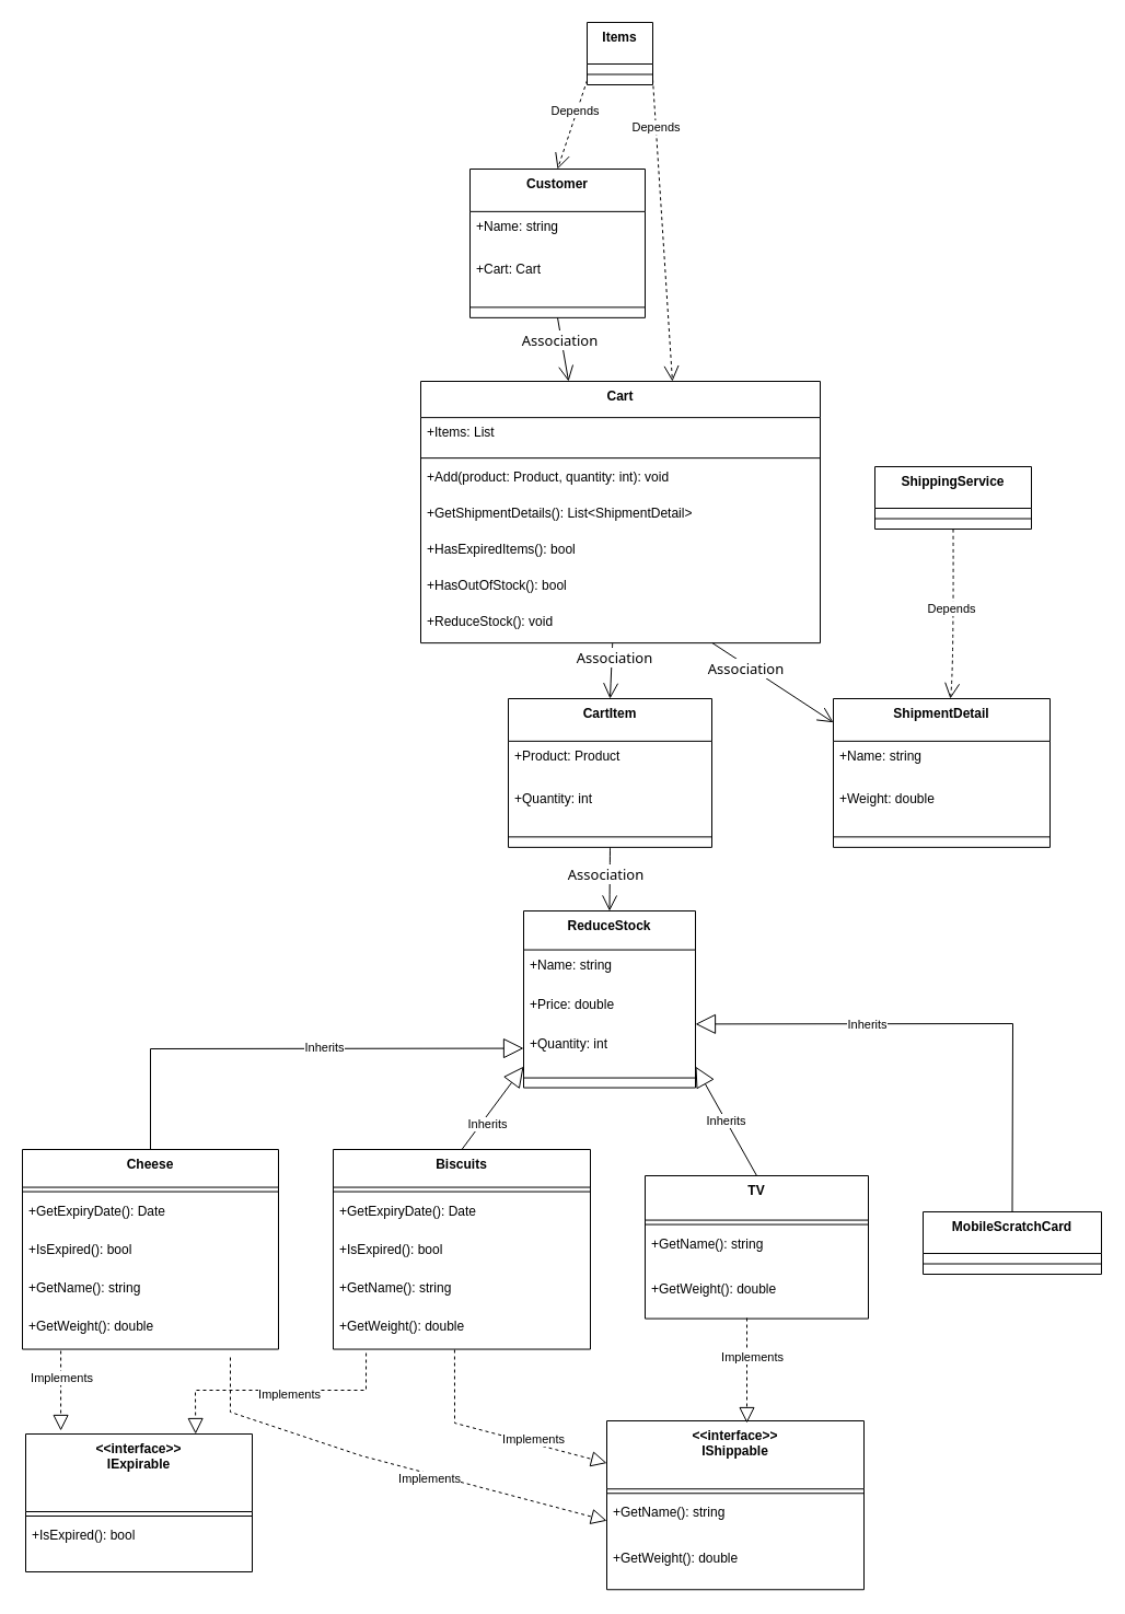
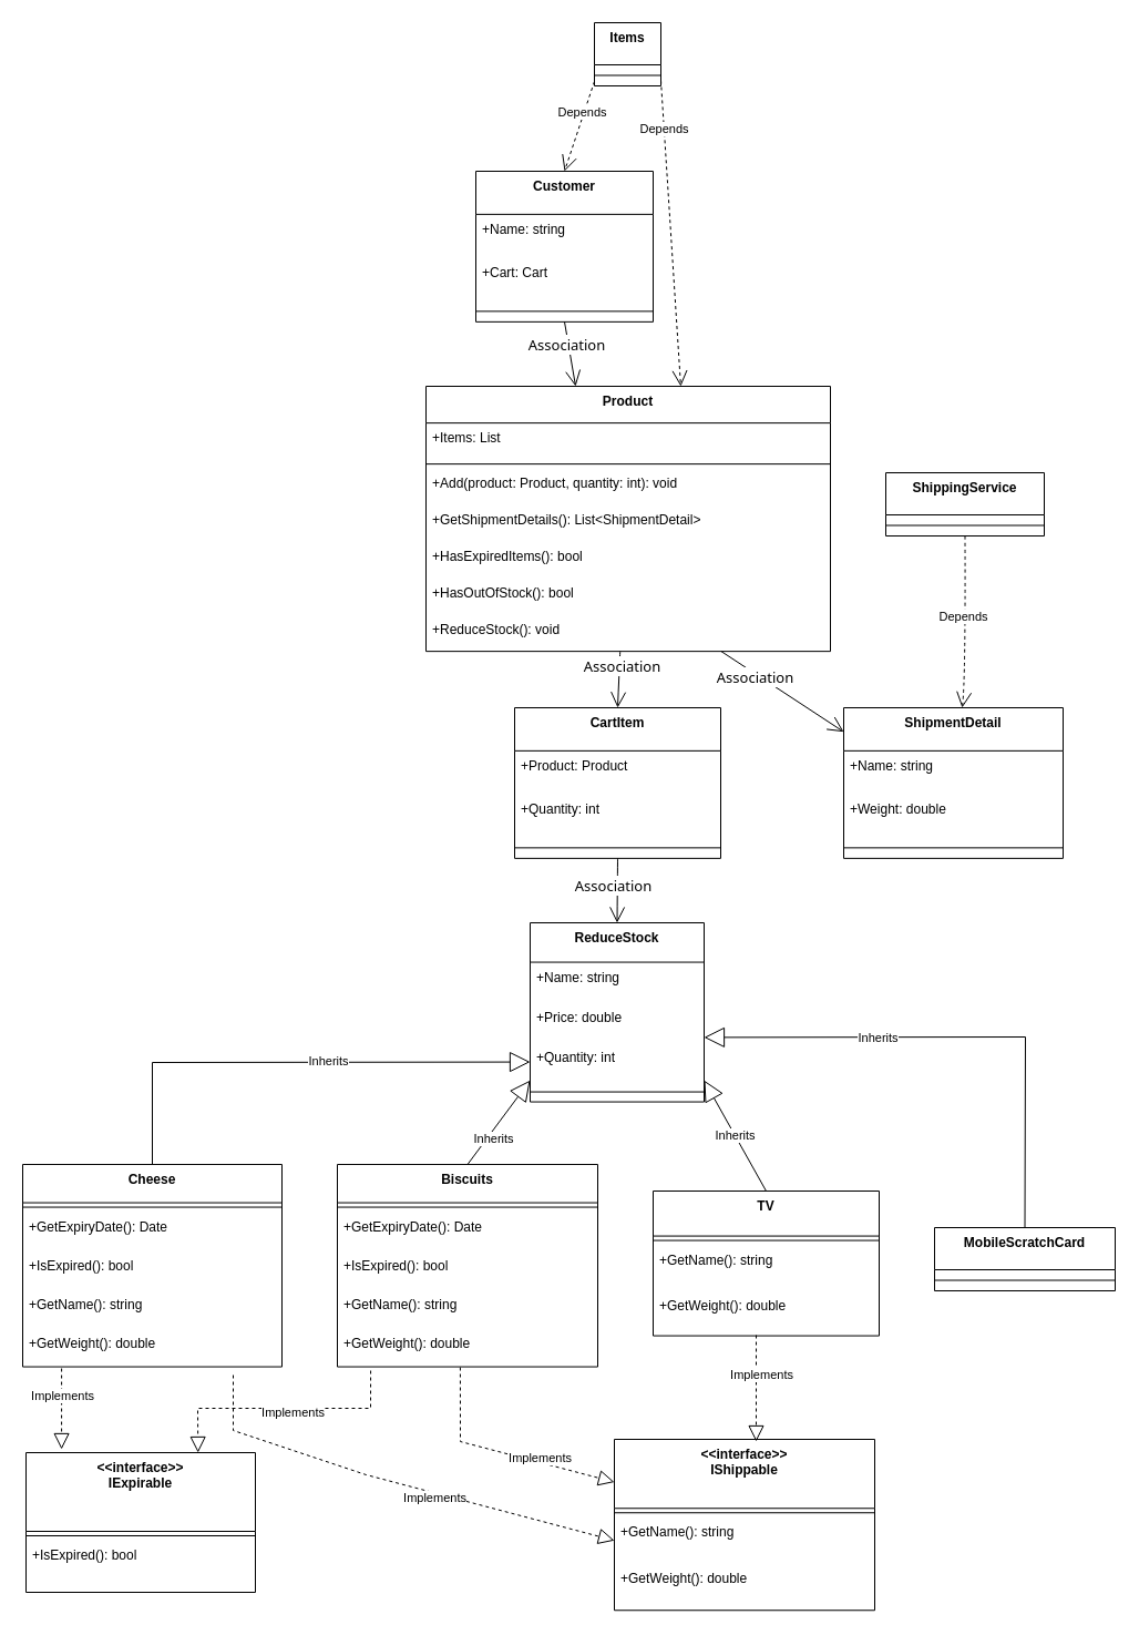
- <mxCell id="36" value="Cart" style="swimlane;fontStyle=1;align=center;verticalAlign=top;childLayout=stackLayout;horizontal=1;startSize=33.143;horizontalStack=0;resizeParent=1;resizeParentMax=0;resizeLast=0;collapsible=0;marginBottom=0;" vertex="1" parent="1"><mxGeometry x="384" y="348" width="365" height="239.143" as="geometry" /></mxCell>
+ <mxCell id="36" value="Product" style="swimlane;fontStyle=1;align=center;verticalAlign=top;childLayout=stackLayout;horizontal=1;startSize=33.143;horizontalStack=0;resizeParent=1;resizeParentMax=0;resizeLast=0;collapsible=0;marginBottom=0;" vertex="1" parent="1"><mxGeometry x="384" y="348" width="365" height="239.143" as="geometry" /></mxCell>
